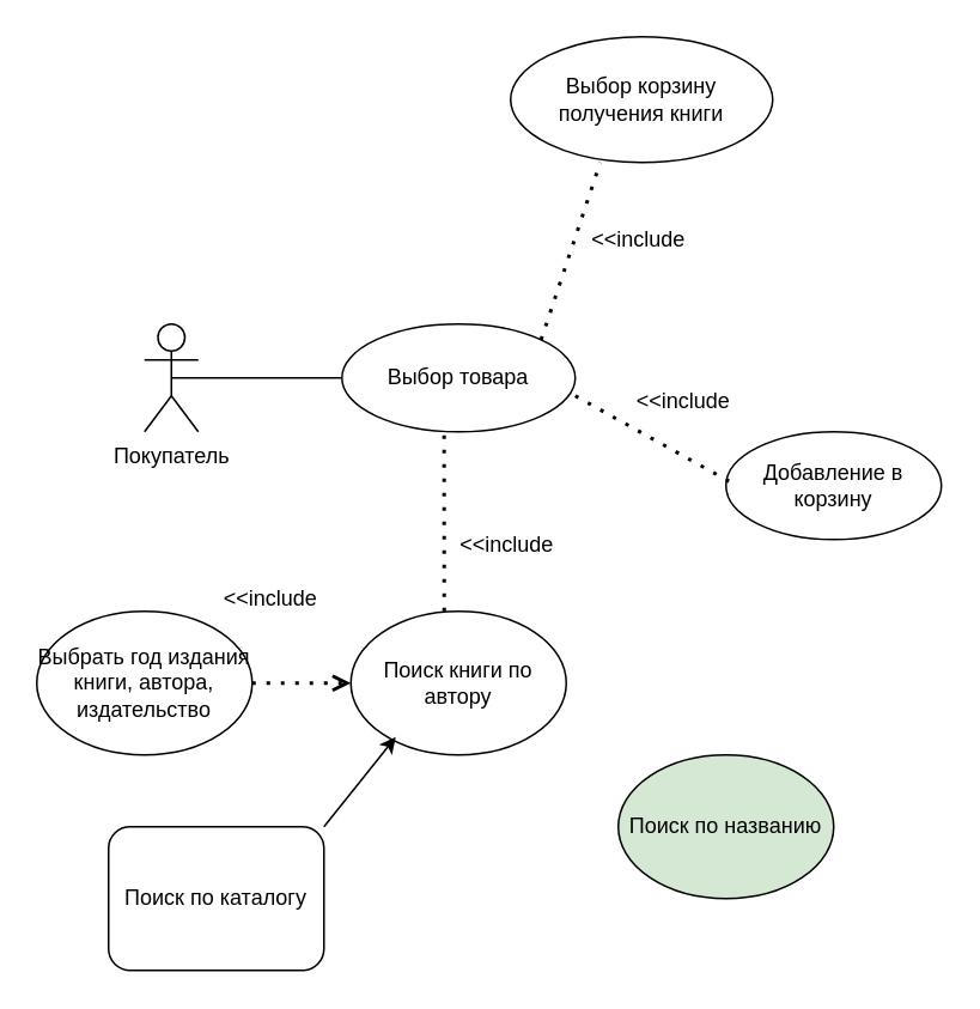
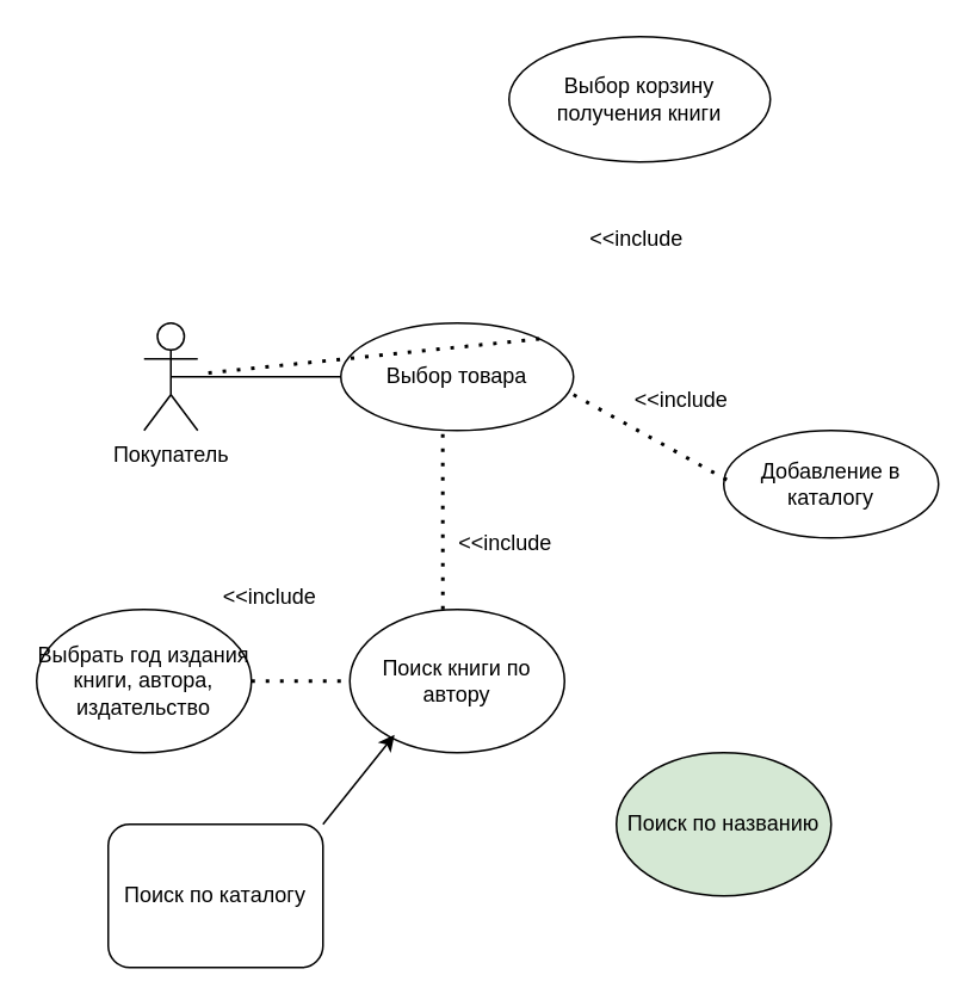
- <mxCell id="16" value="" style="endArrow=none;dashed=1;html=1;dashPattern=1 3;strokeWidth=2;rounded=0;entryX=0.342;entryY=1;entryDx=0;entryDy=0;entryPerimeter=0;exitX=1;exitY=0;exitDx=0;exitDy=0;" edge="1" parent="1" source="4" target="15"><mxGeometry width="50" height="50" relative="1" as="geometry"><mxPoint x="300" y="180" as="sourcePoint" /><mxPoint x="350" y="130" as="targetPoint" /></mxGeometry></mxCell>
+ <mxCell id="16" value="" style="endArrow=none;dashed=1;html=1;dashPattern=1 3;strokeWidth=2;rounded=0;exitX=1;exitY=0;exitDx=0;exitDy=0;" edge="1" parent="1" source="4" target="2"><mxGeometry width="50" height="50" relative="1" as="geometry"><mxPoint x="300" y="180" as="sourcePoint" /><mxPoint x="350" y="130" as="targetPoint" /></mxGeometry></mxCell>
- <mxCell id="6" value="Добавление в корзину" style="ellipse;whiteSpace=wrap;html=1;fillColor=none;" vertex="1" parent="1"><mxGeometry x="404" y="240" width="120" height="60" as="geometry" /></mxCell>
+ <mxCell id="6" value="Добавление в каталогу" style="ellipse;whiteSpace=wrap;html=1;fillColor=none;" vertex="1" parent="1"><mxGeometry x="404" y="240" width="120" height="60" as="geometry" /></mxCell>
- <mxCell id="11" value="" style="endArrow=open;dashed=1;html=1;dashPattern=1 3;strokeWidth=2;rounded=0;exitX=1;exitY=0.5;exitDx=0;exitDy=0;entryX=0;entryY=0.5;entryDx=0;entryDy=0;" edge="1" parent="1" source="10" target="9"><mxGeometry width="50" height="50" relative="1" as="geometry"><mxPoint x="150" y="420" as="sourcePoint" /><mxPoint x="200" y="370" as="targetPoint" /></mxGeometry></mxCell>
+ <mxCell id="11" value="" style="endArrow=none;dashed=1;html=1;dashPattern=1 3;strokeWidth=2;rounded=0;exitX=1;exitY=0.5;exitDx=0;exitDy=0;entryX=0;entryY=0.5;entryDx=0;entryDy=0;" edge="1" parent="1" source="10" target="9"><mxGeometry width="50" height="50" relative="1" as="geometry"><mxPoint x="150" y="420" as="sourcePoint" /><mxPoint x="200" y="370" as="targetPoint" /></mxGeometry></mxCell>
